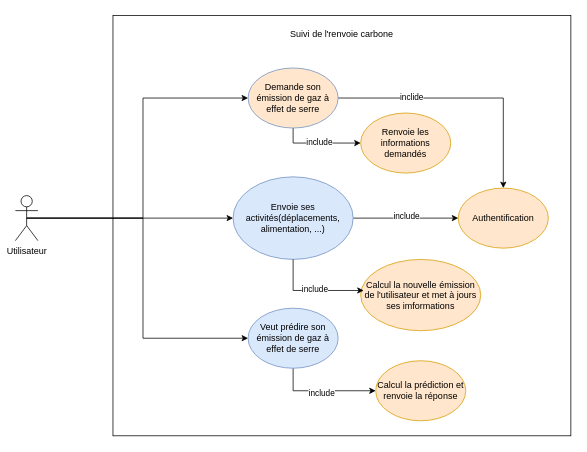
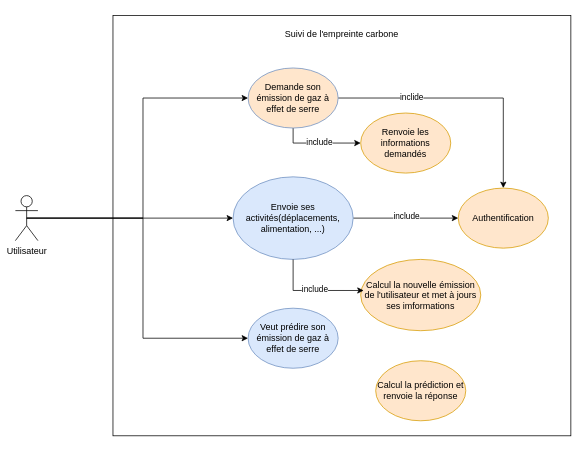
- <mxCell id="7" value="Suivi de l'renvoie carbone" style="text;html=1;align=center;verticalAlign=middle;whiteSpace=wrap;rounded=0;" vertex="1" parent="1"><mxGeometry x="355" y="30" width="200" height="30" as="geometry" /></mxCell>
+ <mxCell id="7" value="Suivi de l'empreinte carbone" style="text;html=1;align=center;verticalAlign=middle;whiteSpace=wrap;rounded=0;" vertex="1" parent="1"><mxGeometry x="355" y="30" width="200" height="30" as="geometry" /></mxCell>
- <mxCell id="16" style="edgeStyle=orthogonalEdgeStyle;rounded=0;orthogonalLoop=1;jettySize=auto;html=1;exitX=0.5;exitY=1;exitDx=0;exitDy=0;entryX=0;entryY=0.5;entryDx=0;entryDy=0;" edge="1" parent="1" source="18" target="22"><mxGeometry relative="1" as="geometry" /></mxCell>
- <mxCell id="17" value="include" style="edgeLabel;html=1;align=center;verticalAlign=middle;resizable=0;points=[];" vertex="1" connectable="0" parent="16"><mxGeometry x="-0.043" y="-2" relative="1" as="geometry"><mxPoint as="offset" /></mxGeometry></mxCell>
